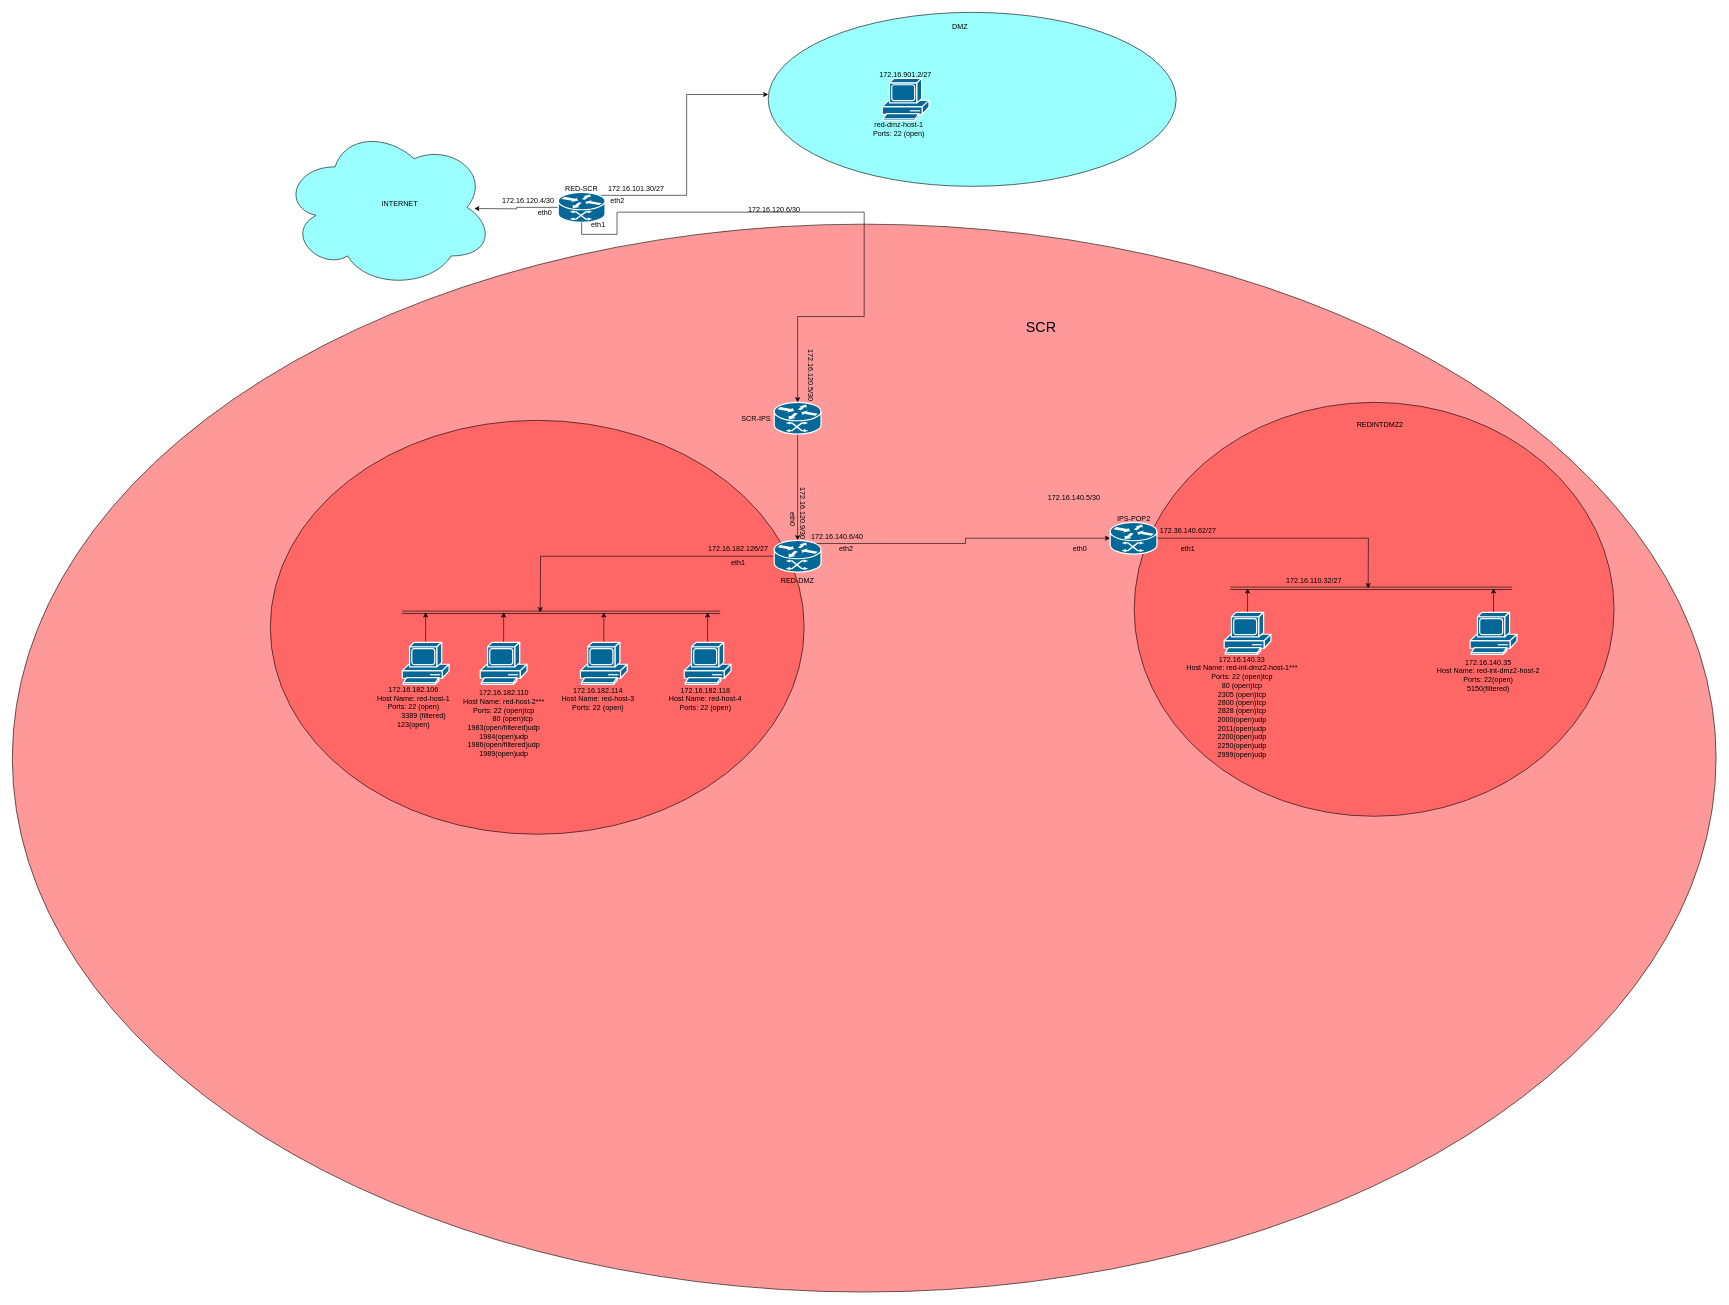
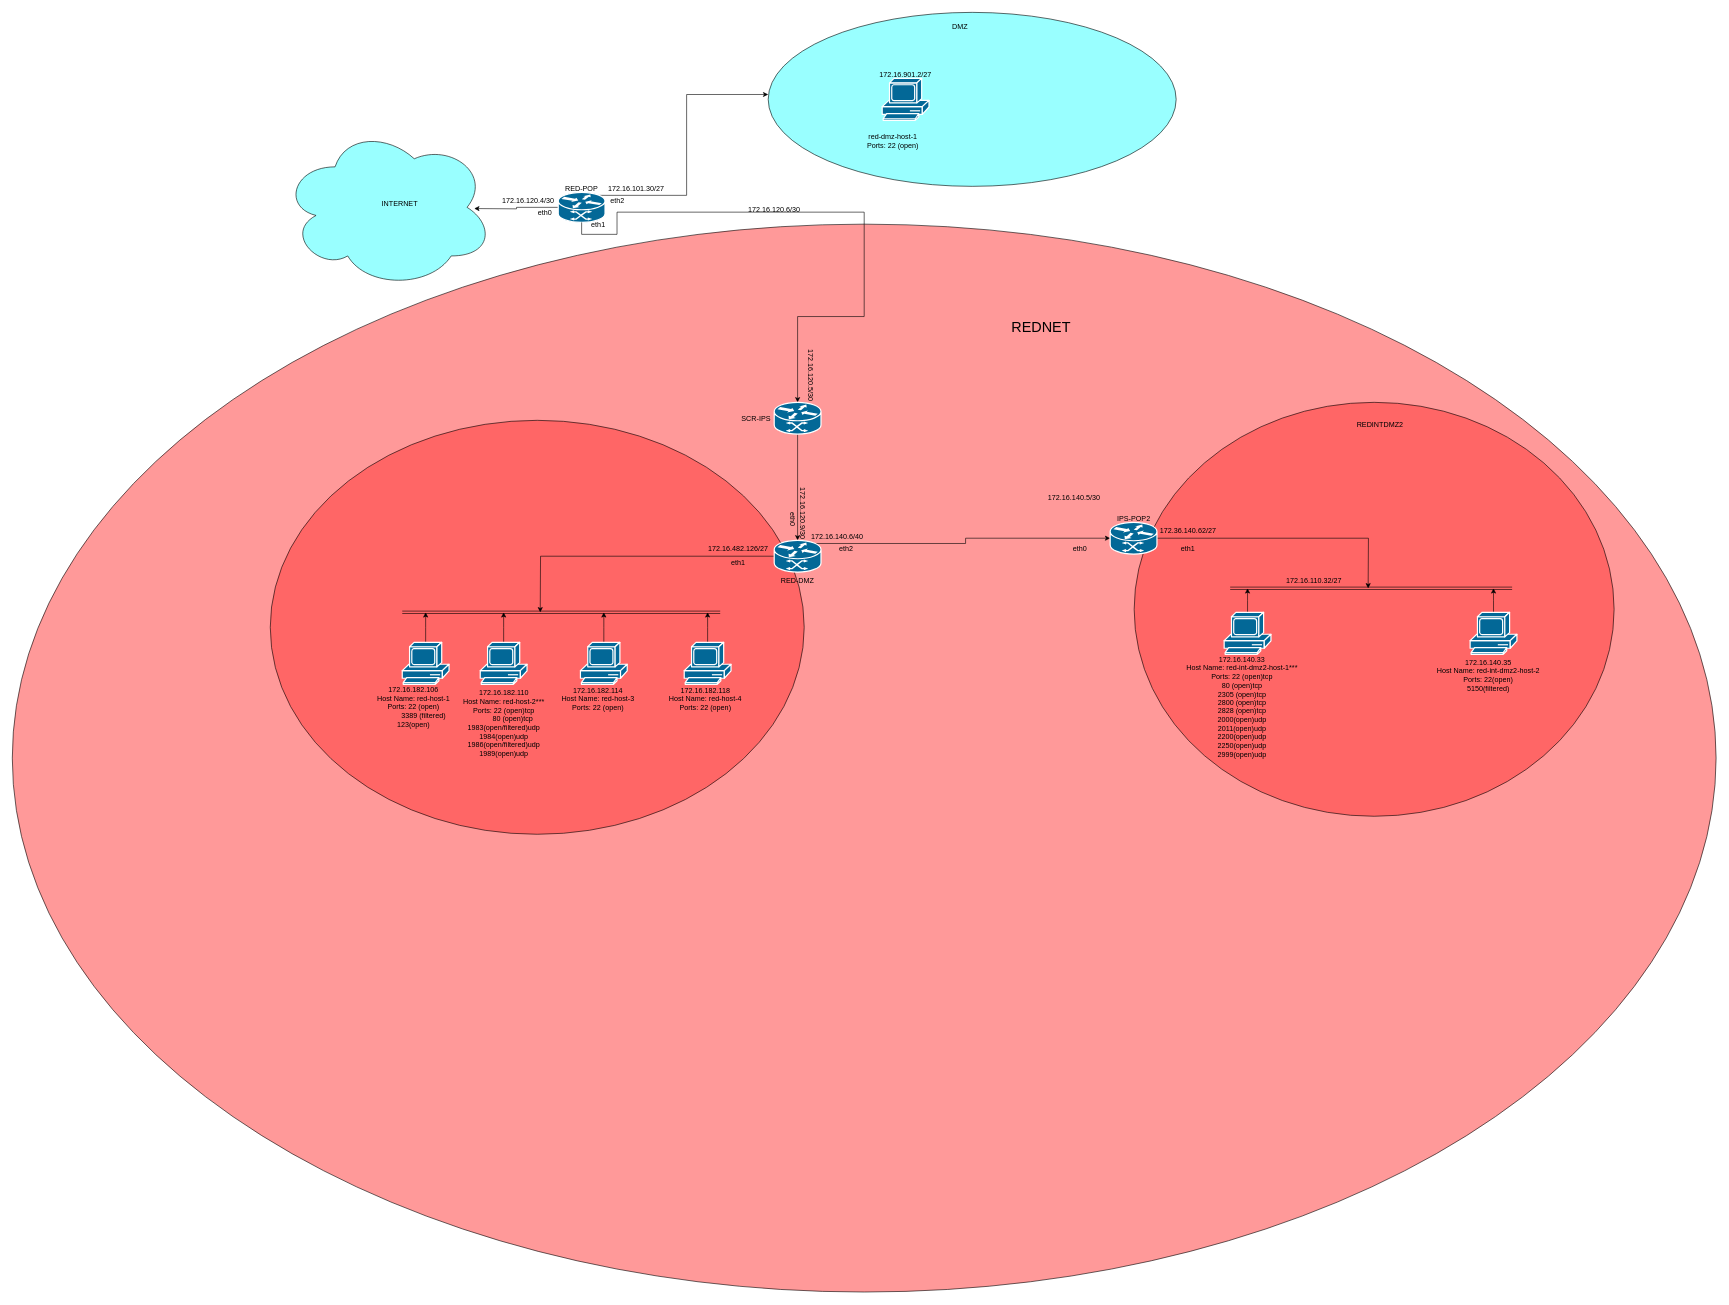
- <mxCell id="20" value="&lt;div&gt;red-dmz-host-1&lt;/div&gt;&lt;div&gt;Ports: 22 (open)&lt;br&gt;&lt;/div&gt;" style="text;html=1;strokeColor=none;fillColor=none;align=center;verticalAlign=middle;whiteSpace=wrap;rounded=0;" parent="1" vertex="1"><mxGeometry x="1448" y="200" width="100" height="30" as="geometry" /></mxCell>
+ <mxCell id="20" value="&lt;div&gt;red-dmz-host-1&lt;/div&gt;&lt;div&gt;Ports: 22 (open)&lt;br&gt;&lt;/div&gt;" style="text;html=1;strokeColor=none;fillColor=none;align=center;verticalAlign=middle;whiteSpace=wrap;rounded=0;" parent="1" vertex="1"><mxGeometry x="1438" y="220" width="100" height="30" as="geometry" /></mxCell>
- <mxCell id="9" value="RED-SCR" style="text;html=1;strokeColor=none;fillColor=none;align=center;verticalAlign=middle;whiteSpace=wrap;rounded=0;" parent="1" vertex="1"><mxGeometry x="939" y="300" width="60" height="30" as="geometry" /></mxCell>
+ <mxCell id="9" value="RED-POP" style="text;html=1;strokeColor=none;fillColor=none;align=center;verticalAlign=middle;whiteSpace=wrap;rounded=0;" parent="1" vertex="1"><mxGeometry x="939" y="300" width="60" height="30" as="geometry" /></mxCell>
- <mxCell id="60" value="&lt;font style=&quot;font-size: 24px;&quot;&gt;SCR&lt;/font&gt;" style="text;html=1;strokeColor=none;fillColor=none;align=center;verticalAlign=middle;whiteSpace=wrap;rounded=0;shadow=0;" parent="1" vertex="1"><mxGeometry x="1520" y="430" width="430" height="230" as="geometry" /></mxCell>
+ <mxCell id="60" value="&lt;font style=&quot;font-size: 24px;&quot;&gt;REDNET&lt;/font&gt;" style="text;html=1;strokeColor=none;fillColor=none;align=center;verticalAlign=middle;whiteSpace=wrap;rounded=0;shadow=0;" parent="1" vertex="1"><mxGeometry x="1520" y="430" width="430" height="230" as="geometry" /></mxCell>
- <mxCell id="40" value="172.16.182.126/27" style="text;html=1;strokeColor=none;fillColor=none;align=center;verticalAlign=middle;whiteSpace=wrap;rounded=0;" parent="1" vertex="1"><mxGeometry x="1200" y="900" width="60" height="30" as="geometry" /></mxCell>
+ <mxCell id="40" value="172.16.482.126/27" style="text;html=1;strokeColor=none;fillColor=none;align=center;verticalAlign=middle;whiteSpace=wrap;rounded=0;" parent="1" vertex="1"><mxGeometry x="1200" y="900" width="60" height="30" as="geometry" /></mxCell>
